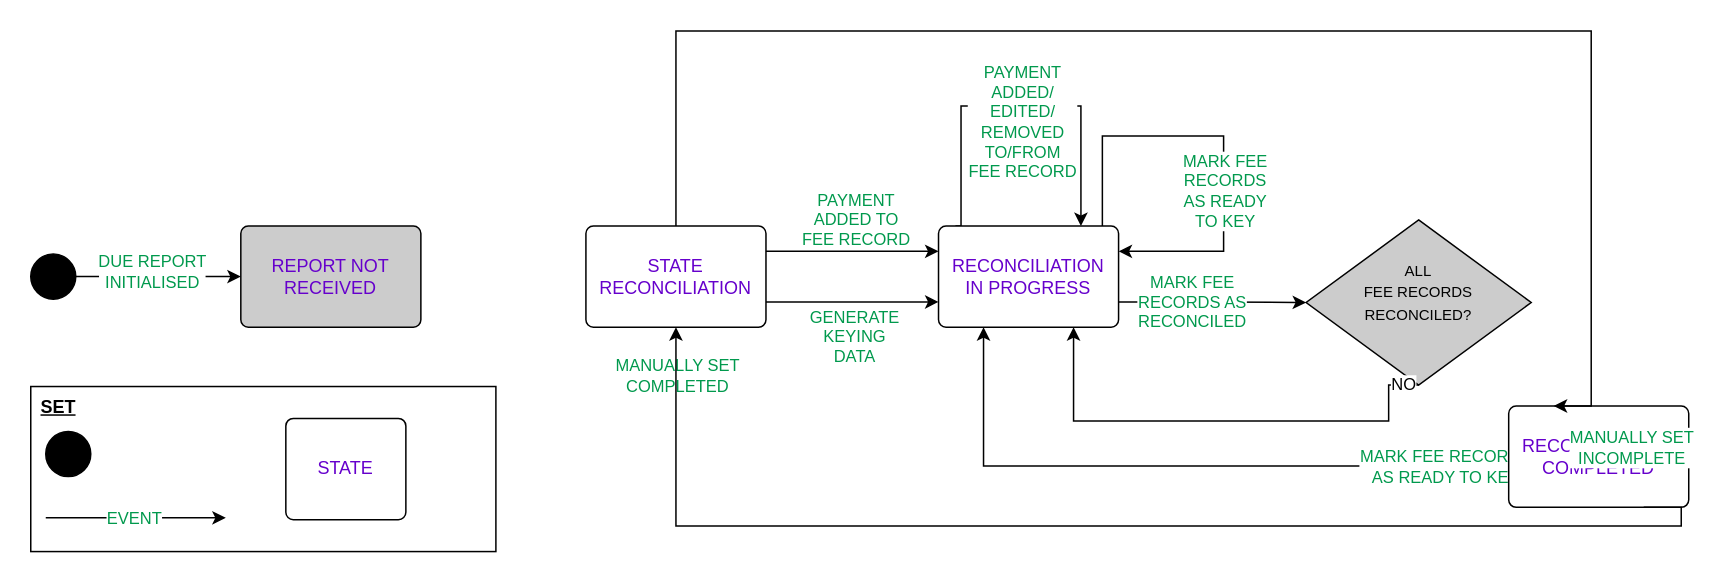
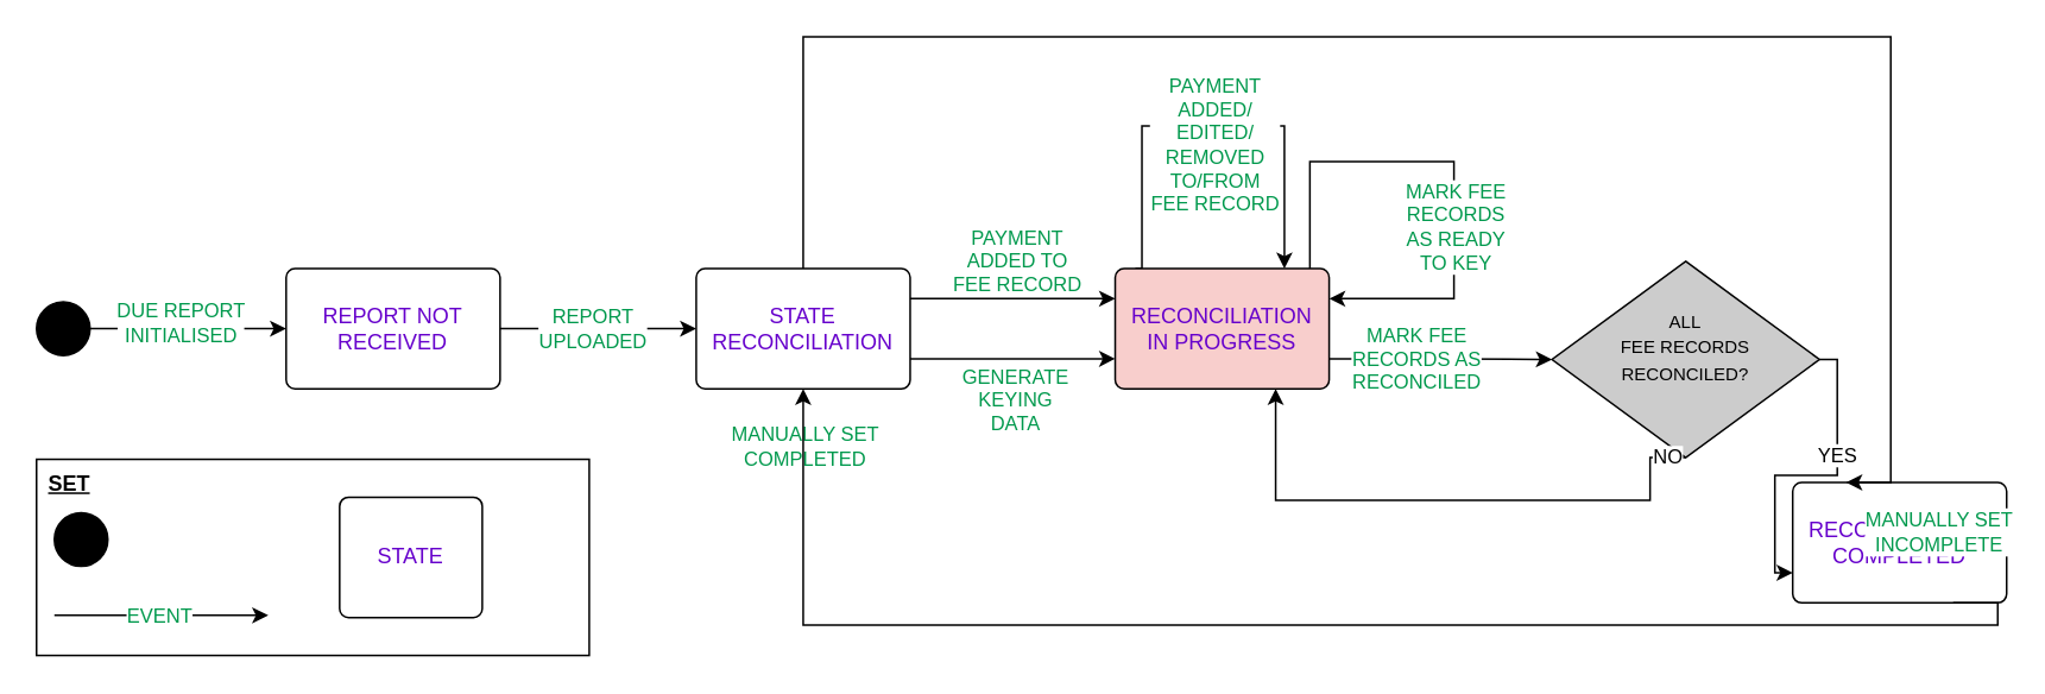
- <mxCell id="3" value="&lt;font color=&quot;#6600cc&quot;&gt;REPORT NOT RECEIVED&lt;/font&gt;" style="html=1;align=center;verticalAlign=middle;rounded=1;absoluteArcSize=1;arcSize=10;dashed=0;whiteSpace=wrap;fillColor=#cccccc;" parent="1" vertex="1"><mxGeometry x="160" y="150" width="120" height="67.5" as="geometry" /></mxCell>
+ <mxCell id="3" value="&lt;font color=&quot;#6600cc&quot;&gt;REPORT NOT RECEIVED&lt;/font&gt;" style="html=1;align=center;verticalAlign=middle;rounded=1;absoluteArcSize=1;arcSize=10;dashed=0;whiteSpace=wrap;" parent="1" vertex="1"><mxGeometry x="160" y="150" width="120" height="67.5" as="geometry" /></mxCell>
+ <mxCell id="15" value="" style="endArrow=classic;html=1;rounded=0;exitX=1;exitY=0.5;exitDx=0;exitDy=0;entryX=0;entryY=0.5;entryDx=0;entryDy=0;edgeStyle=orthogonalEdgeStyle;" parent="1" source="3" target="6" edge="1"><mxGeometry width="50" height="50" relative="1" as="geometry"><mxPoint x="460" y="270" as="sourcePoint" /><mxPoint x="510" y="220" as="targetPoint" /></mxGeometry></mxCell>
+ <mxCell id="16" value="&lt;font color=&quot;#00994d&quot;&gt;REPORT&lt;br&gt;UPLOADED&lt;/font&gt;" style="edgeLabel;html=1;align=center;verticalAlign=middle;resizable=0;points=[];" parent="15" vertex="1" connectable="0"><mxGeometry x="-0.077" relative="1" as="geometry"><mxPoint as="offset" /></mxGeometry></mxCell>
- <mxCell id="9" value="&lt;font color=&quot;#6600cc&quot;&gt;RECONCILIATION &lt;br&gt;IN PROGRESS&lt;/font&gt;" style="html=1;align=center;verticalAlign=middle;rounded=1;absoluteArcSize=1;arcSize=10;dashed=0;whiteSpace=wrap;" parent="1" vertex="1"><mxGeometry x="625" y="150" width="120" height="67.5" as="geometry" /></mxCell>
+ <mxCell id="9" value="&lt;font color=&quot;#6600cc&quot;&gt;RECONCILIATION &lt;br&gt;IN PROGRESS&lt;/font&gt;" style="html=1;align=center;verticalAlign=middle;rounded=1;absoluteArcSize=1;arcSize=10;dashed=0;whiteSpace=wrap;fillColor=#f8cecc;" parent="1" vertex="1"><mxGeometry x="625" y="150" width="120" height="67.5" as="geometry" /></mxCell>
+ <mxCell id="20" value="" style="endArrow=classic;html=1;rounded=0;exitX=1;exitY=0.5;exitDx=0;exitDy=0;entryX=0;entryY=0.75;entryDx=0;entryDy=0;edgeStyle=orthogonalEdgeStyle;" parent="1" source="17" target="12" edge="1"><mxGeometry width="50" height="50" relative="1" as="geometry"><mxPoint x="960" y="280" as="sourcePoint" /><mxPoint x="1010" y="230" as="targetPoint" /></mxGeometry></mxCell>
+ <mxCell id="21" value="YES" style="edgeLabel;html=1;align=center;verticalAlign=middle;resizable=0;points=[];" parent="20" vertex="1" connectable="0"><mxGeometry x="-0.251" y="-2" relative="1" as="geometry"><mxPoint x="1" y="-2" as="offset" /></mxGeometry></mxCell>
- <mxCell id="10" style="edgeStyle=orthogonalEdgeStyle;rounded=0;orthogonalLoop=1;jettySize=auto;html=1;exitX=0.25;exitY=1;exitDx=0;exitDy=0;entryX=0.25;entryY=1;entryDx=0;entryDy=0;" edge="1" parent="1" source="12" target="9"><mxGeometry relative="1" as="geometry"><Array as="points"><mxPoint x="1060" y="310" /><mxPoint x="655" y="310" /></Array></mxGeometry></mxCell>
- <mxCell id="11" value="&lt;font color=&quot;#00994d&quot;&gt;MARK FEE RECORDS&lt;br&gt;AS READY TO KEY&lt;/font&gt;" style="edgeLabel;html=1;align=center;verticalAlign=middle;resizable=0;points=[];" vertex="1" connectable="0" parent="10"><mxGeometry x="-0.493" y="-1" relative="1" as="geometry"><mxPoint x="-11" y="1" as="offset" /></mxGeometry></mxCell>
